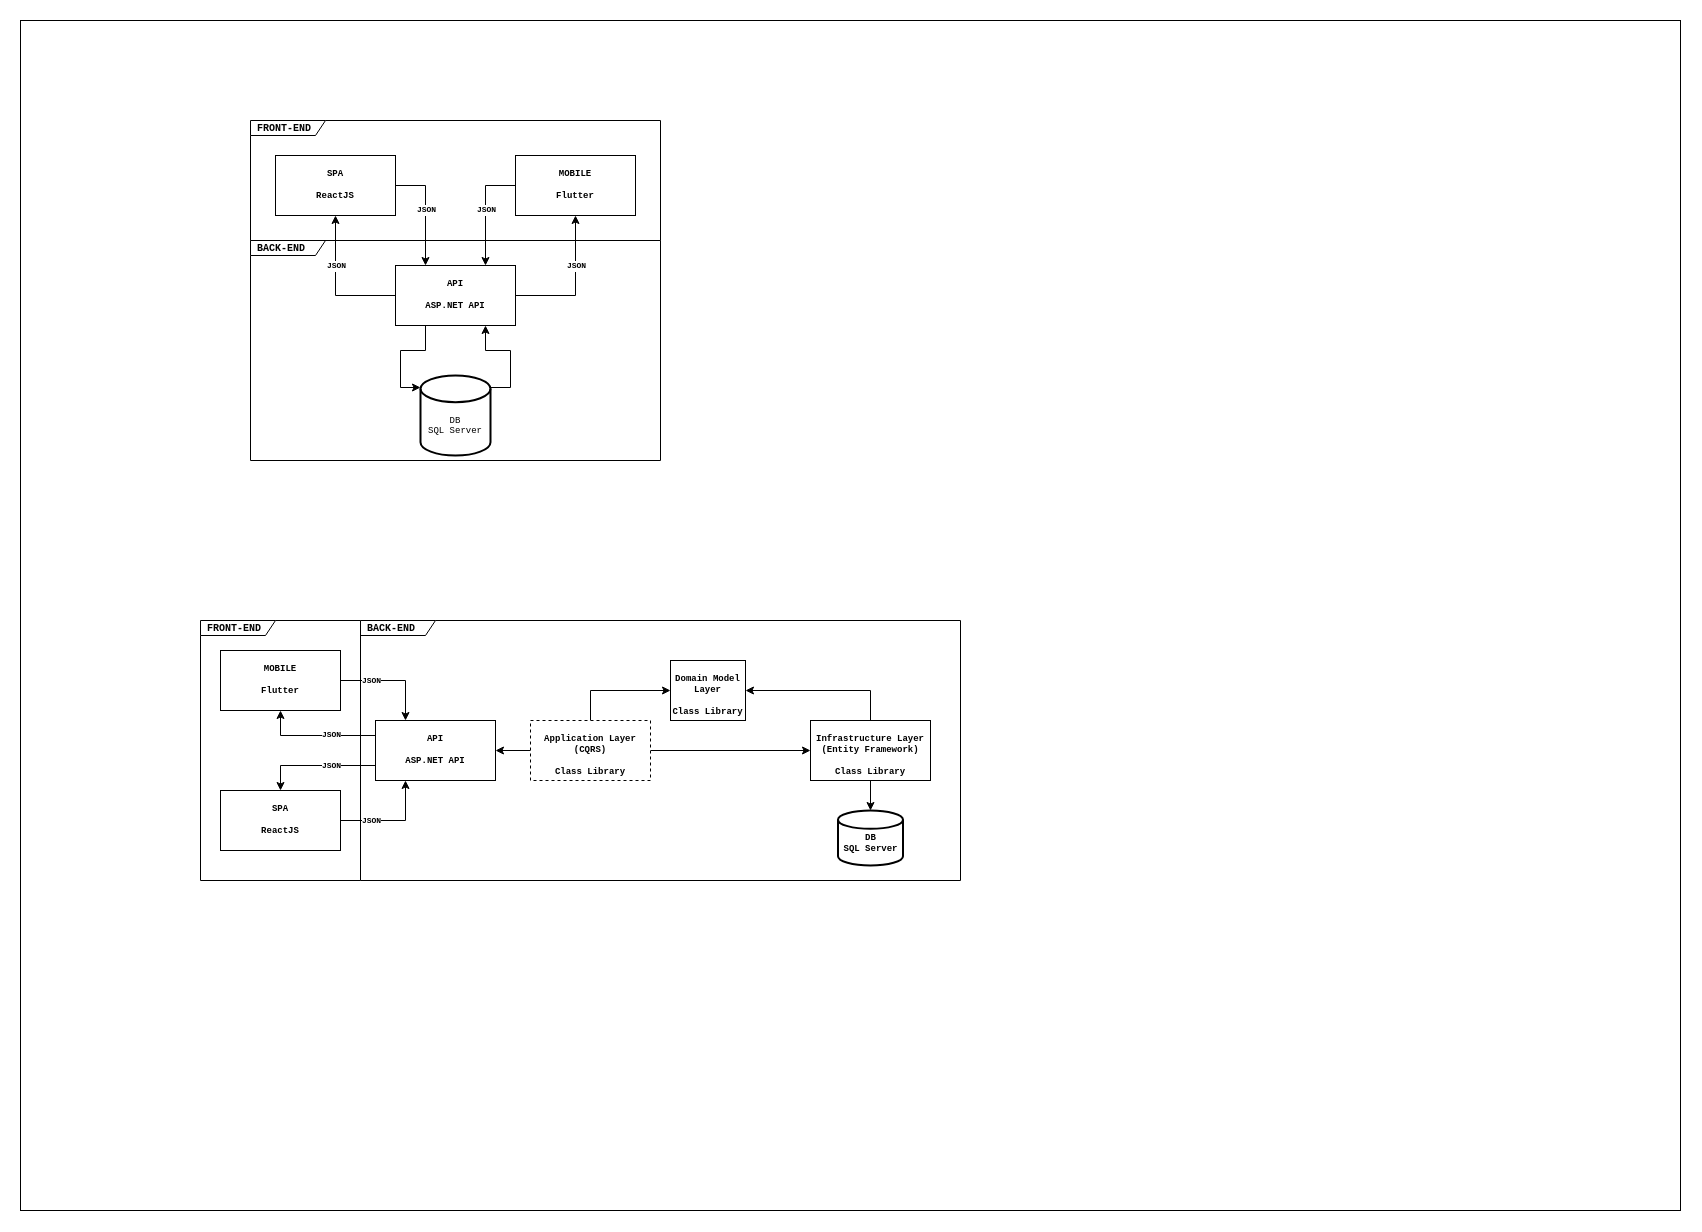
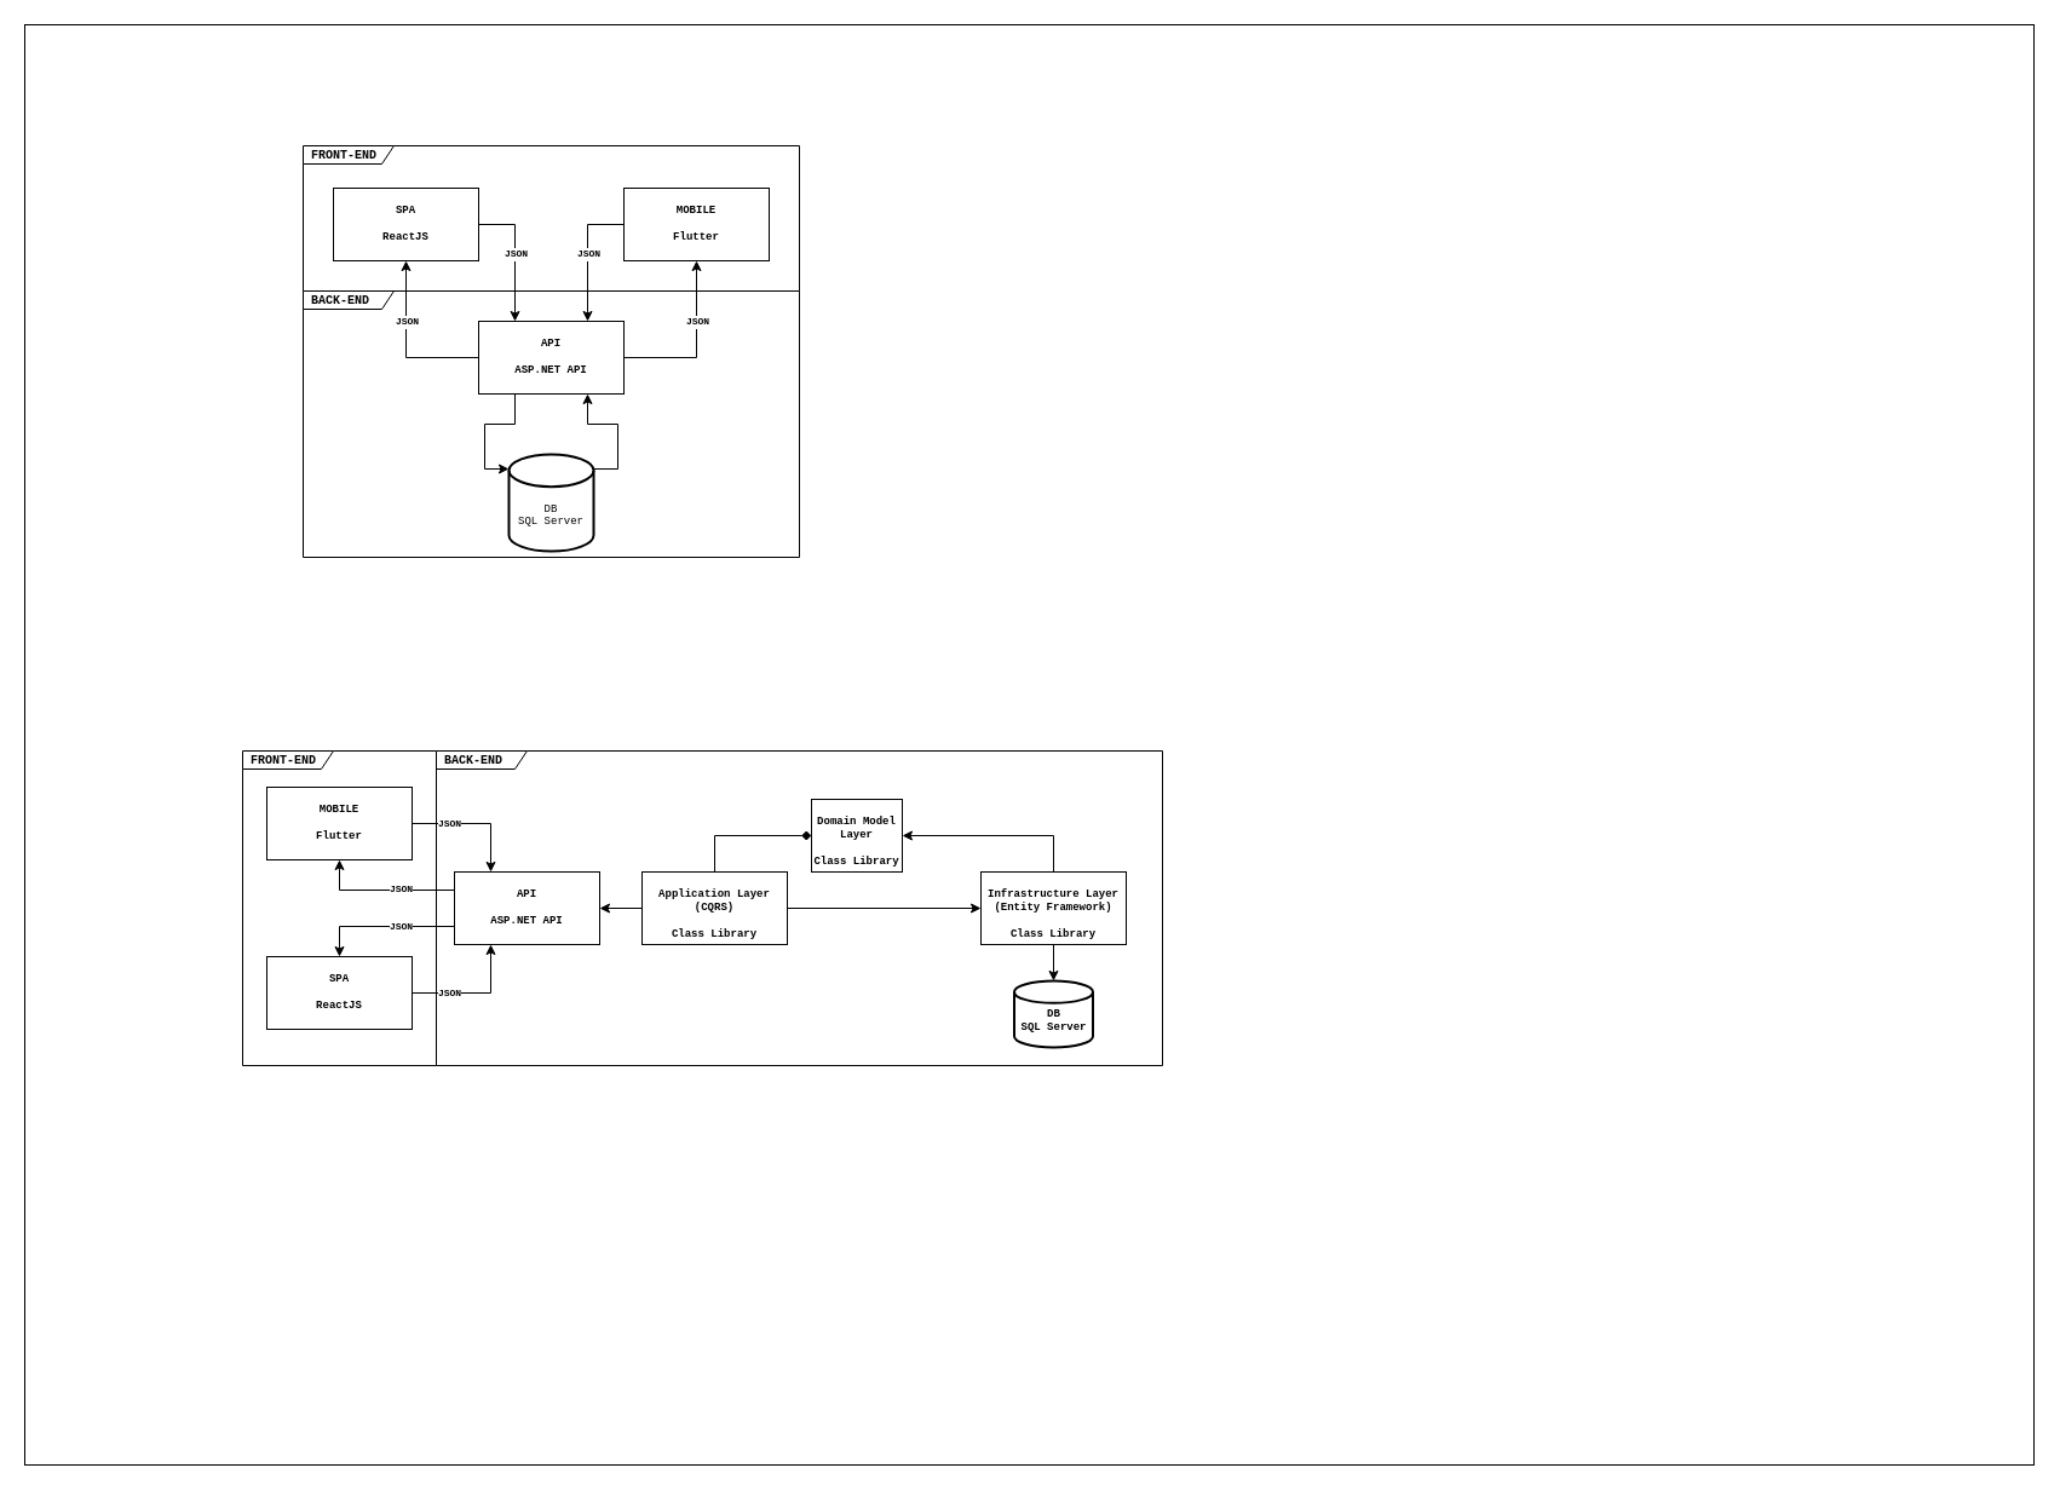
- <mxCell id="29" style="edgeStyle=orthogonalEdgeStyle;rounded=0;orthogonalLoop=1;jettySize=auto;html=1;exitX=0.5;exitY=0;exitDx=0;exitDy=0;entryX=0;entryY=0.5;entryDx=0;entryDy=0;" edge="1" parent="1" source="31" target="35"><mxGeometry relative="1" as="geometry" /></mxCell>
+ <mxCell id="29" style="edgeStyle=orthogonalEdgeStyle;rounded=0;orthogonalLoop=1;jettySize=auto;html=1;exitX=0.5;exitY=0;exitDx=0;exitDy=0;entryX=0;entryY=0.5;entryDx=0;entryDy=0;endArrow=diamond;" edge="1" parent="1" source="31" target="35"><mxGeometry relative="1" as="geometry" /></mxCell>
- <mxCell id="31" value="&lt;b&gt;&lt;br&gt;Application Layer (CQRS)&lt;br&gt;&lt;br&gt;Class Library&lt;br&gt;&lt;/b&gt;" style="rounded=0;whiteSpace=wrap;html=1;fontFamily=Courier New;fontSize=9;fontStyle=0;dashed=1;" vertex="1" parent="1"><mxGeometry x="530" y="720" width="120" height="60" as="geometry" /></mxCell>
+ <mxCell id="31" value="&lt;b&gt;&lt;br&gt;Application Layer (CQRS)&lt;br&gt;&lt;br&gt;Class Library&lt;br&gt;&lt;/b&gt;" style="rounded=0;whiteSpace=wrap;html=1;fontFamily=Courier New;fontSize=9;fontStyle=0" vertex="1" parent="1"><mxGeometry x="530" y="720" width="120" height="60" as="geometry" /></mxCell>
